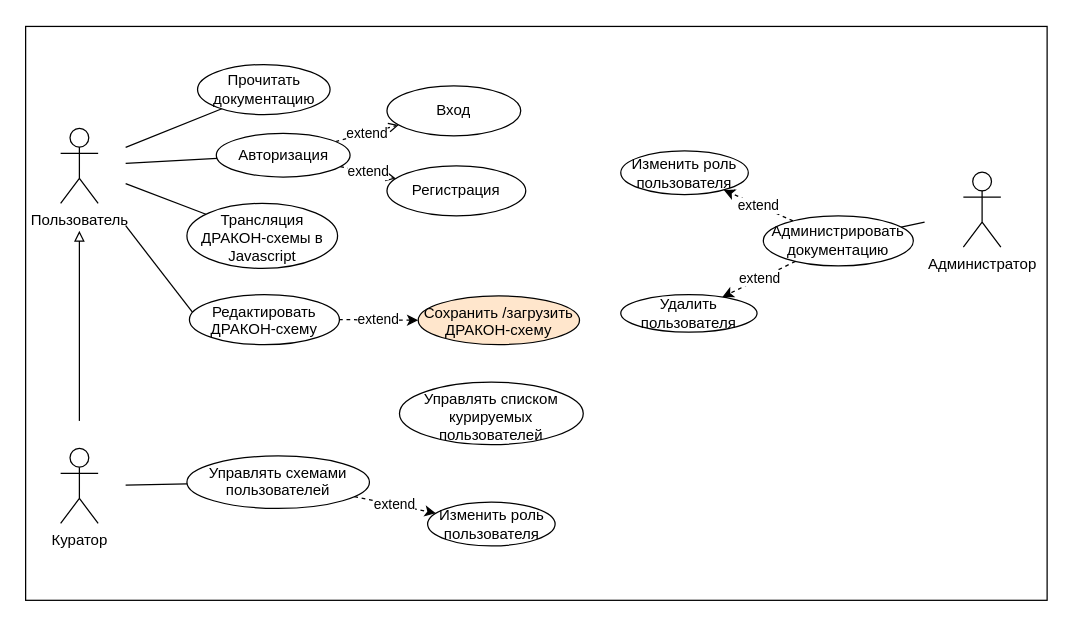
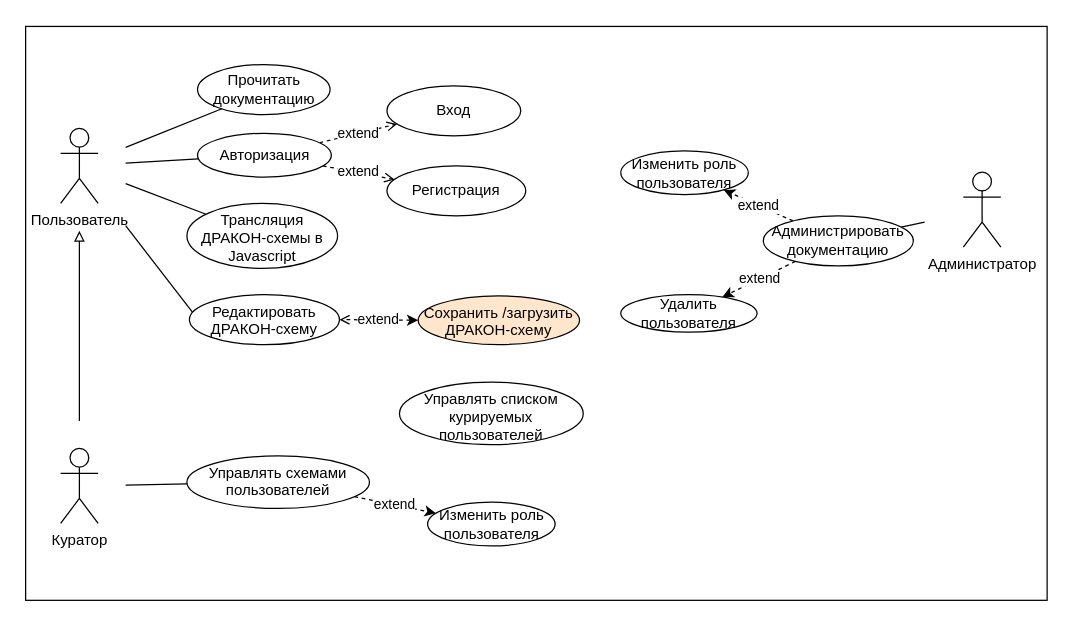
- <mxCell id="13" value="Авторизация" style="ellipse;whiteSpace=wrap;html=1;" parent="1" vertex="1"><mxGeometry x="172.5" y="106" width="107" height="35" as="geometry" /></mxCell>
+ <mxCell id="13" value="Авторизация" style="ellipse;whiteSpace=wrap;html=1;" parent="1" vertex="1"><mxGeometry x="157.5" y="106" width="107" height="35" as="geometry" /></mxCell>
- <mxCell id="25" value="extend" style="edgeStyle=none;rounded=0;orthogonalLoop=1;jettySize=auto;html=1;dashed=1;endArrow=none;endFill=0;startArrow=classic;startFill=1;" parent="1" source="24" target="20" edge="1"><mxGeometry relative="1" as="geometry"><mxPoint x="216.239" y="310.016" as="sourcePoint" /><mxPoint x="204.164" y="221.98" as="targetPoint" /></mxGeometry></mxCell>
+ <mxCell id="25" value="extend" style="edgeStyle=none;rounded=0;orthogonalLoop=1;jettySize=auto;html=1;dashed=1;endArrow=open;endFill=0;startArrow=classic;startFill=1;" parent="1" source="24" target="20" edge="1"><mxGeometry relative="1" as="geometry"><mxPoint x="216.239" y="310.016" as="sourcePoint" /><mxPoint x="204.164" y="221.98" as="targetPoint" /></mxGeometry></mxCell>
